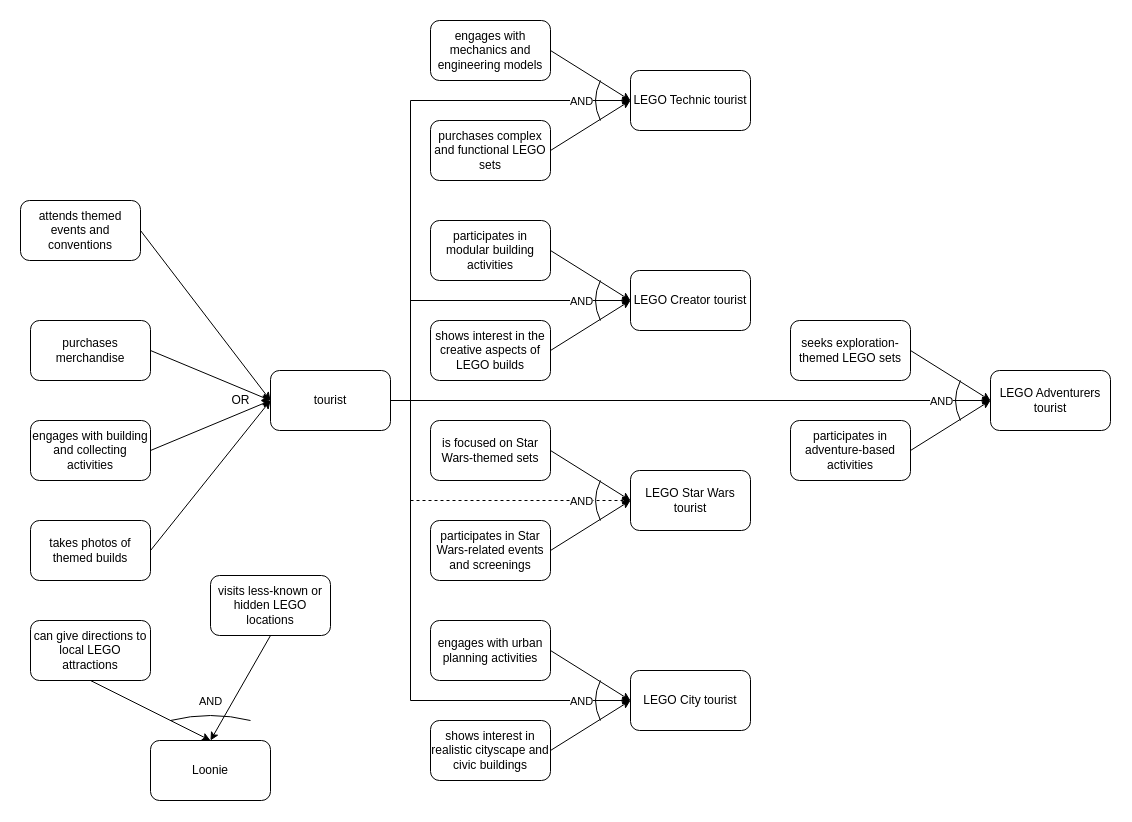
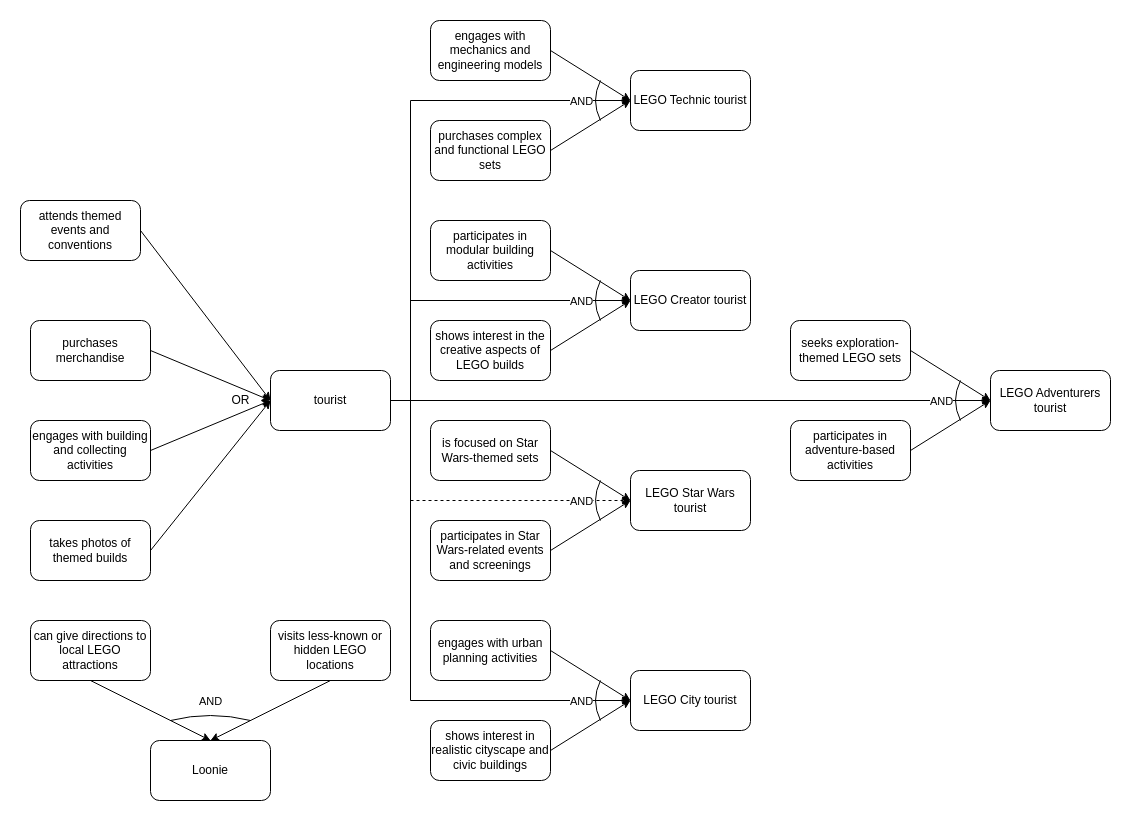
- <mxCell id="43" value="visits less-known or hidden LEGO locations" style="rounded=1;whiteSpace=wrap;html=1;" parent="1" vertex="1"><mxGeometry x="210" y="575" width="120" height="60" as="geometry" /></mxCell>
+ <mxCell id="43" value="visits less-known or hidden LEGO locations" style="rounded=1;whiteSpace=wrap;html=1;" parent="1" vertex="1"><mxGeometry x="270" y="620" width="120" height="60" as="geometry" /></mxCell>
